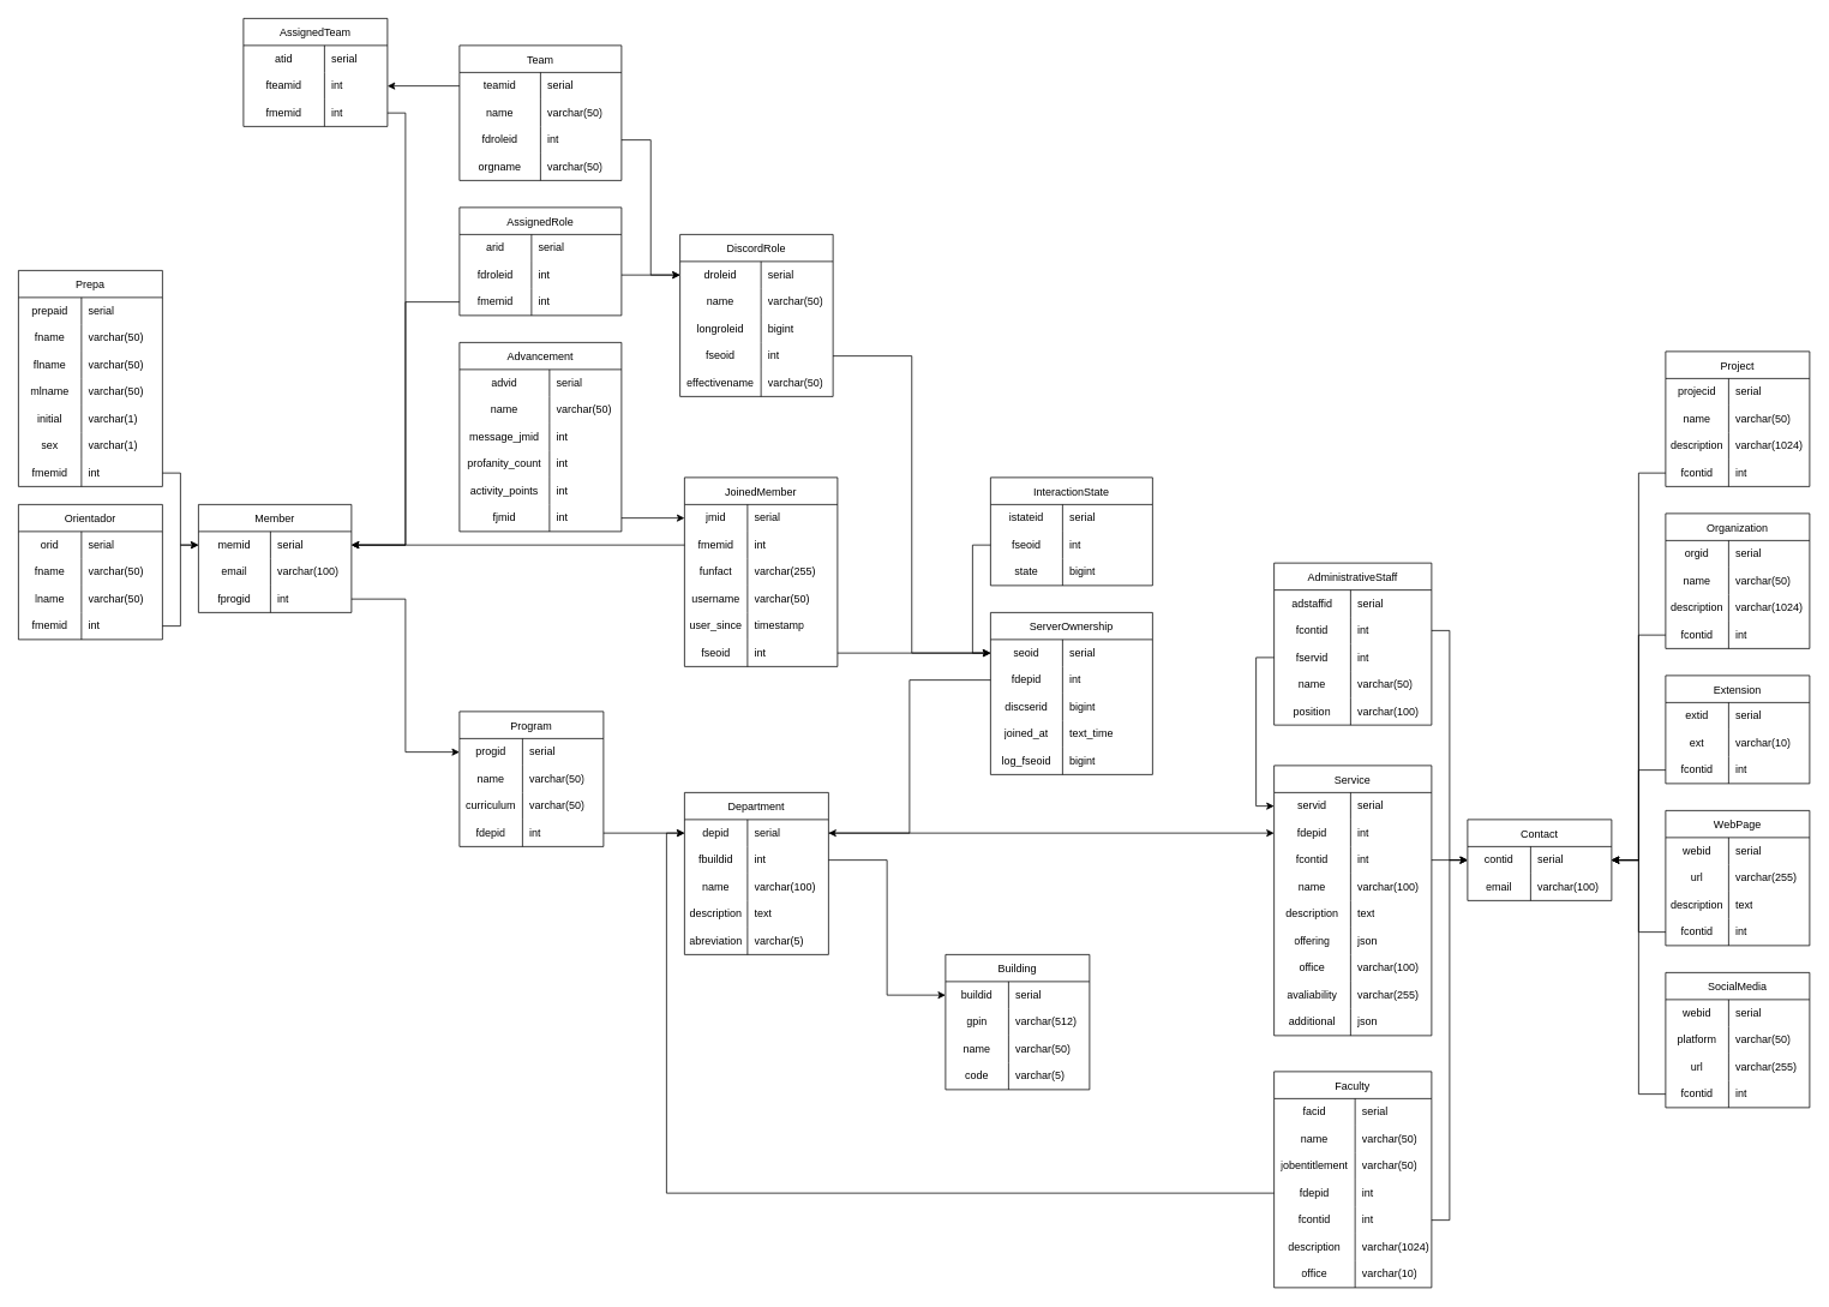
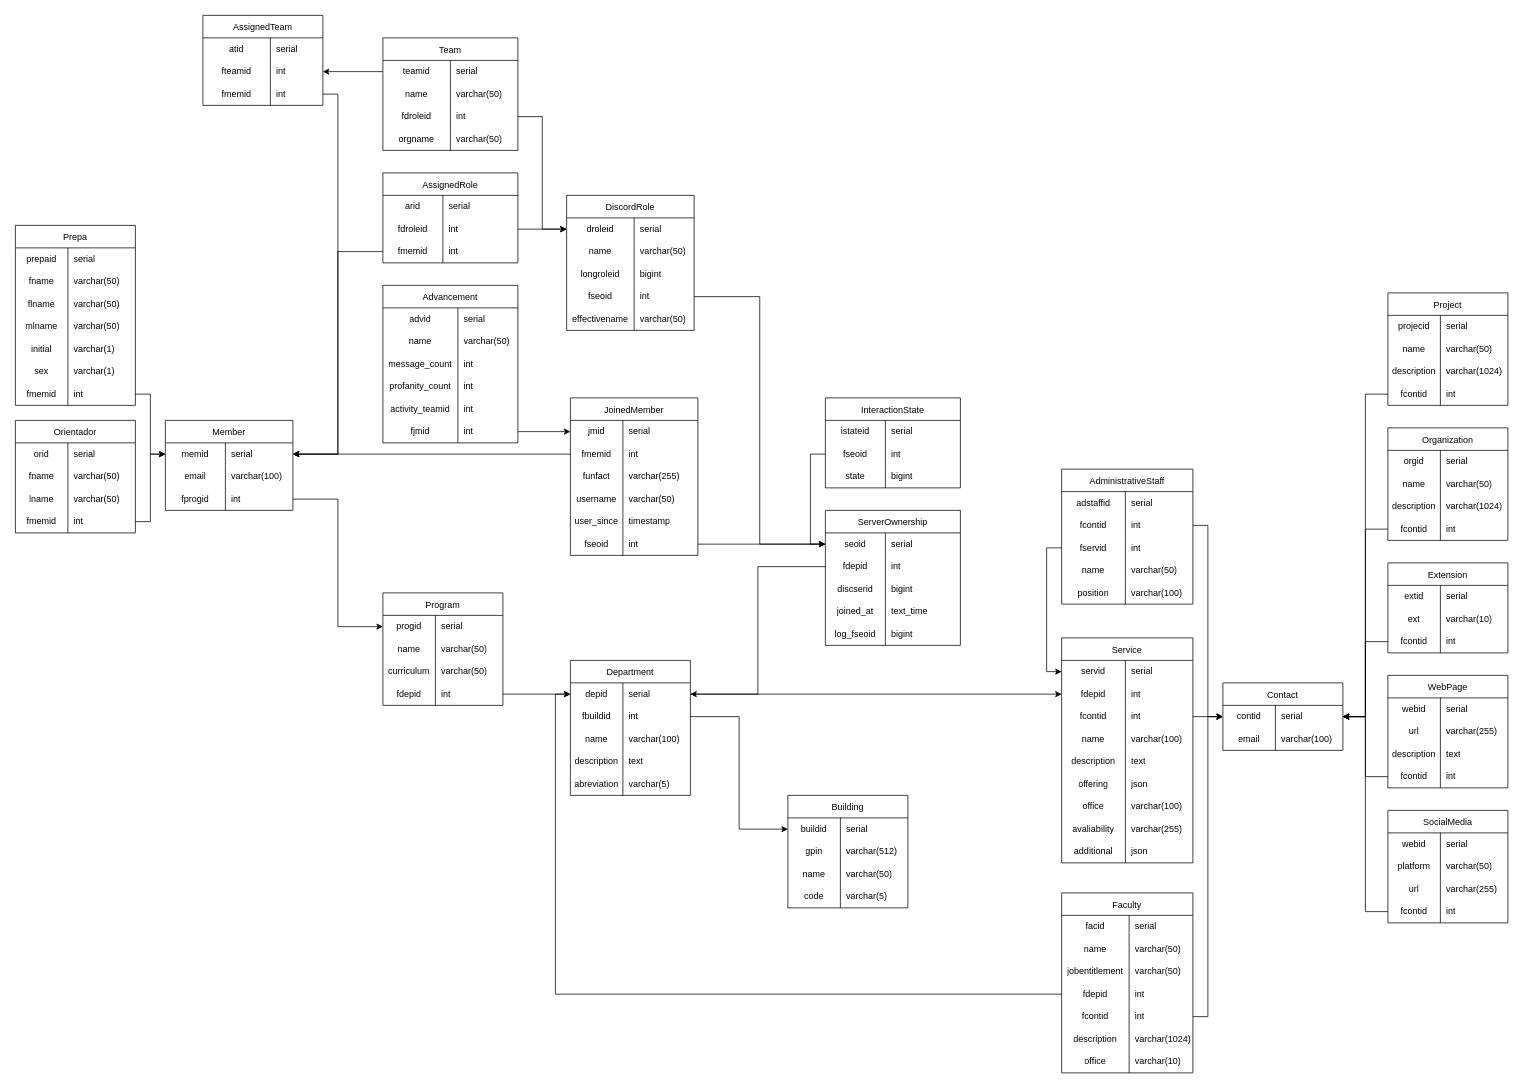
- <mxCell id="10" value="message_jmid" style="shape=partialRectangle;html=1;whiteSpace=wrap;connectable=0;fillColor=none;top=0;left=0;bottom=0;right=0;overflow=hidden;strokeColor=inherit;fontSize=12;" parent="9" vertex="1"><mxGeometry width="100" height="30" as="geometry"><mxRectangle width="100" height="30" as="alternateBounds" /></mxGeometry></mxCell>
+ <mxCell id="10" value="message_count" style="shape=partialRectangle;html=1;whiteSpace=wrap;connectable=0;fillColor=none;top=0;left=0;bottom=0;right=0;overflow=hidden;strokeColor=inherit;fontSize=12;" parent="9" vertex="1"><mxGeometry width="100" height="30" as="geometry"><mxRectangle width="100" height="30" as="alternateBounds" /></mxGeometry></mxCell>
- <mxCell id="16" value="activity_points" style="shape=partialRectangle;html=1;whiteSpace=wrap;connectable=0;fillColor=none;top=0;left=0;bottom=0;right=0;overflow=hidden;strokeColor=inherit;fontSize=12;" parent="15" vertex="1"><mxGeometry width="100" height="30" as="geometry"><mxRectangle width="100" height="30" as="alternateBounds" /></mxGeometry></mxCell>
+ <mxCell id="16" value="activity_teamid" style="shape=partialRectangle;html=1;whiteSpace=wrap;connectable=0;fillColor=none;top=0;left=0;bottom=0;right=0;overflow=hidden;strokeColor=inherit;fontSize=12;" parent="15" vertex="1"><mxGeometry width="100" height="30" as="geometry"><mxRectangle width="100" height="30" as="alternateBounds" /></mxGeometry></mxCell>
